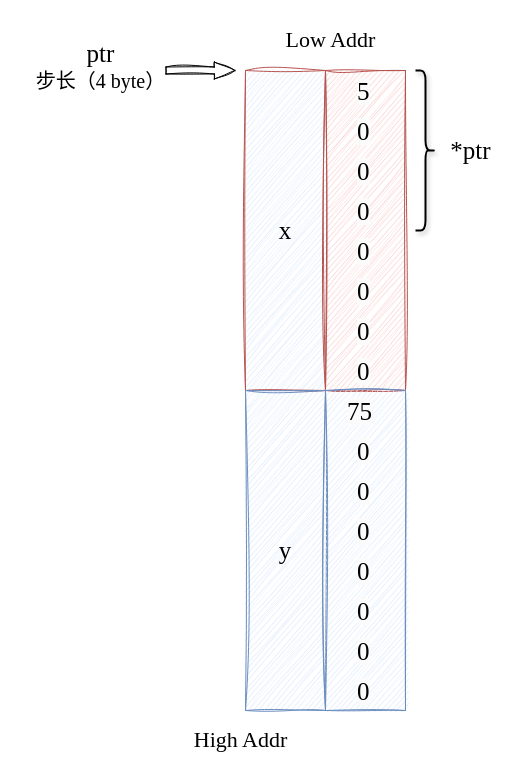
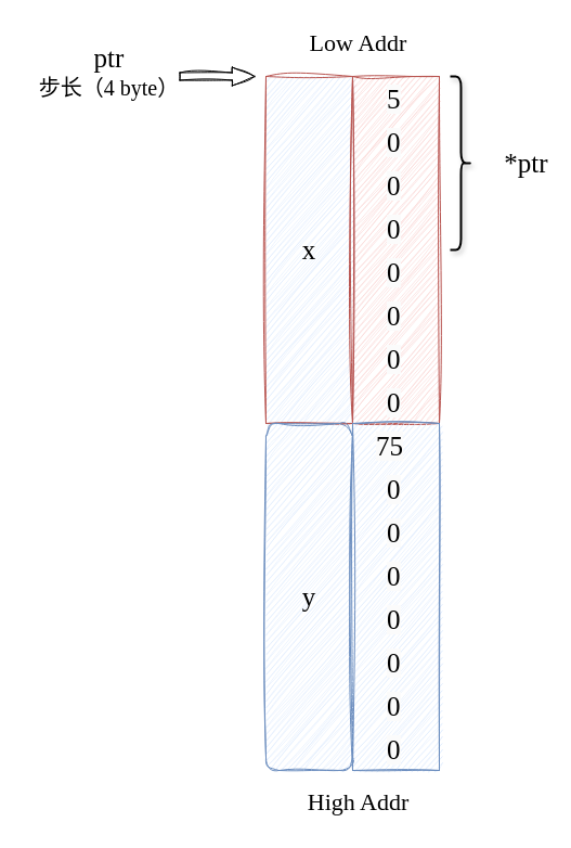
- <mxCell id="27" value="&lt;font style=&quot;&quot; face=&quot;Comic Sans MS&quot;&gt;&lt;span style=&quot;font-size: 25px;&quot;&gt;*ptr&lt;/span&gt;&lt;br&gt;&lt;/font&gt;" style="text;html=1;align=center;verticalAlign=middle;resizable=0;points=[];autosize=1;strokeColor=none;fillColor=none;fontSize=12;fontFamily=Helvetica;fontColor=default;" vertex="1" parent="1"><mxGeometry x="435" y="130" width="70" height="40" as="geometry" /></mxCell>
+ <mxCell id="27" value="&lt;font style=&quot;&quot; face=&quot;Comic Sans MS&quot;&gt;&lt;span style=&quot;font-size: 25px;&quot;&gt;*ptr&lt;/span&gt;&lt;br&gt;&lt;/font&gt;" style="text;html=1;align=center;verticalAlign=middle;resizable=0;points=[];autosize=1;strokeColor=none;fillColor=none;fontSize=12;fontFamily=Helvetica;fontColor=default;" vertex="1" parent="1"><mxGeometry x="450" y="130" width="70" height="40" as="geometry" /></mxCell>
- <mxCell id="3" value="&lt;font face=&quot;Comic Sans MS&quot; style=&quot;font-size: 25px;&quot;&gt;y&lt;/font&gt;" style="rounded=0;whiteSpace=wrap;html=1;fillColor=#dae8fc;strokeColor=#6c8ebf;sketch=1;curveFitting=1;jiggle=2;" vertex="1" parent="1"><mxGeometry x="245" y="390" width="80" height="320" as="geometry" /></mxCell>
+ <mxCell id="3" value="&lt;font face=&quot;Comic Sans MS&quot; style=&quot;font-size: 25px;&quot;&gt;y&lt;/font&gt;" style="whiteSpace=wrap;html=1;fillColor=#dae8fc;strokeColor=#6c8ebf;sketch=1;curveFitting=1;jiggle=2;rounded=1;" vertex="1" parent="1"><mxGeometry x="245" y="390" width="80" height="320" as="geometry" /></mxCell>
- <mxCell id="25" value="&lt;font face=&quot;Comic Sans MS&quot;&gt;&lt;span style=&quot;font-size: 22px;&quot;&gt;High Addr&lt;/span&gt;&lt;/font&gt;" style="text;html=1;align=center;verticalAlign=middle;resizable=0;points=[];autosize=1;strokeColor=none;fillColor=none;fontSize=12;fontFamily=Helvetica;fontColor=default;" vertex="1" parent="1"><mxGeometry x="175" y="720" width="130" height="40" as="geometry" /></mxCell>
+ <mxCell id="25" value="&lt;font face=&quot;Comic Sans MS&quot;&gt;&lt;span style=&quot;font-size: 22px;&quot;&gt;High Addr&lt;/span&gt;&lt;/font&gt;" style="text;html=1;align=center;verticalAlign=middle;resizable=0;points=[];autosize=1;strokeColor=none;fillColor=none;fontSize=12;fontFamily=Helvetica;fontColor=default;" vertex="1" parent="1"><mxGeometry x="265" y="720" width="130" height="40" as="geometry" /></mxCell>
